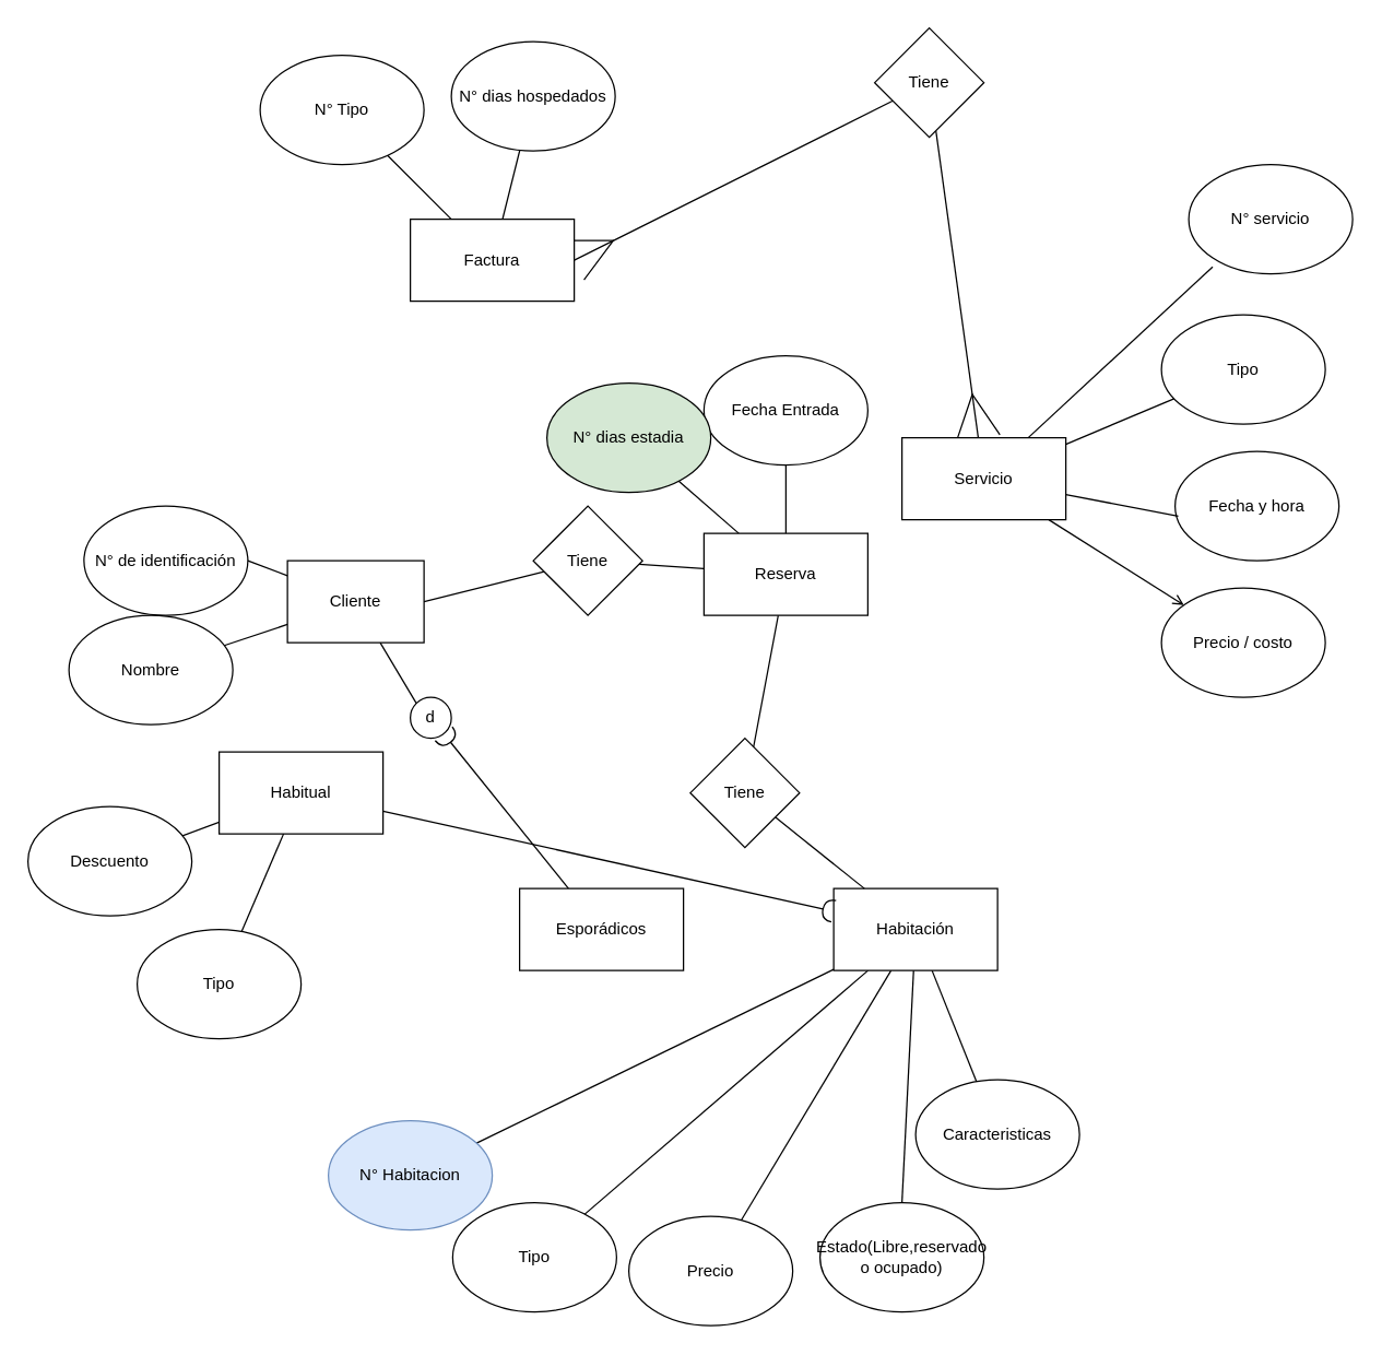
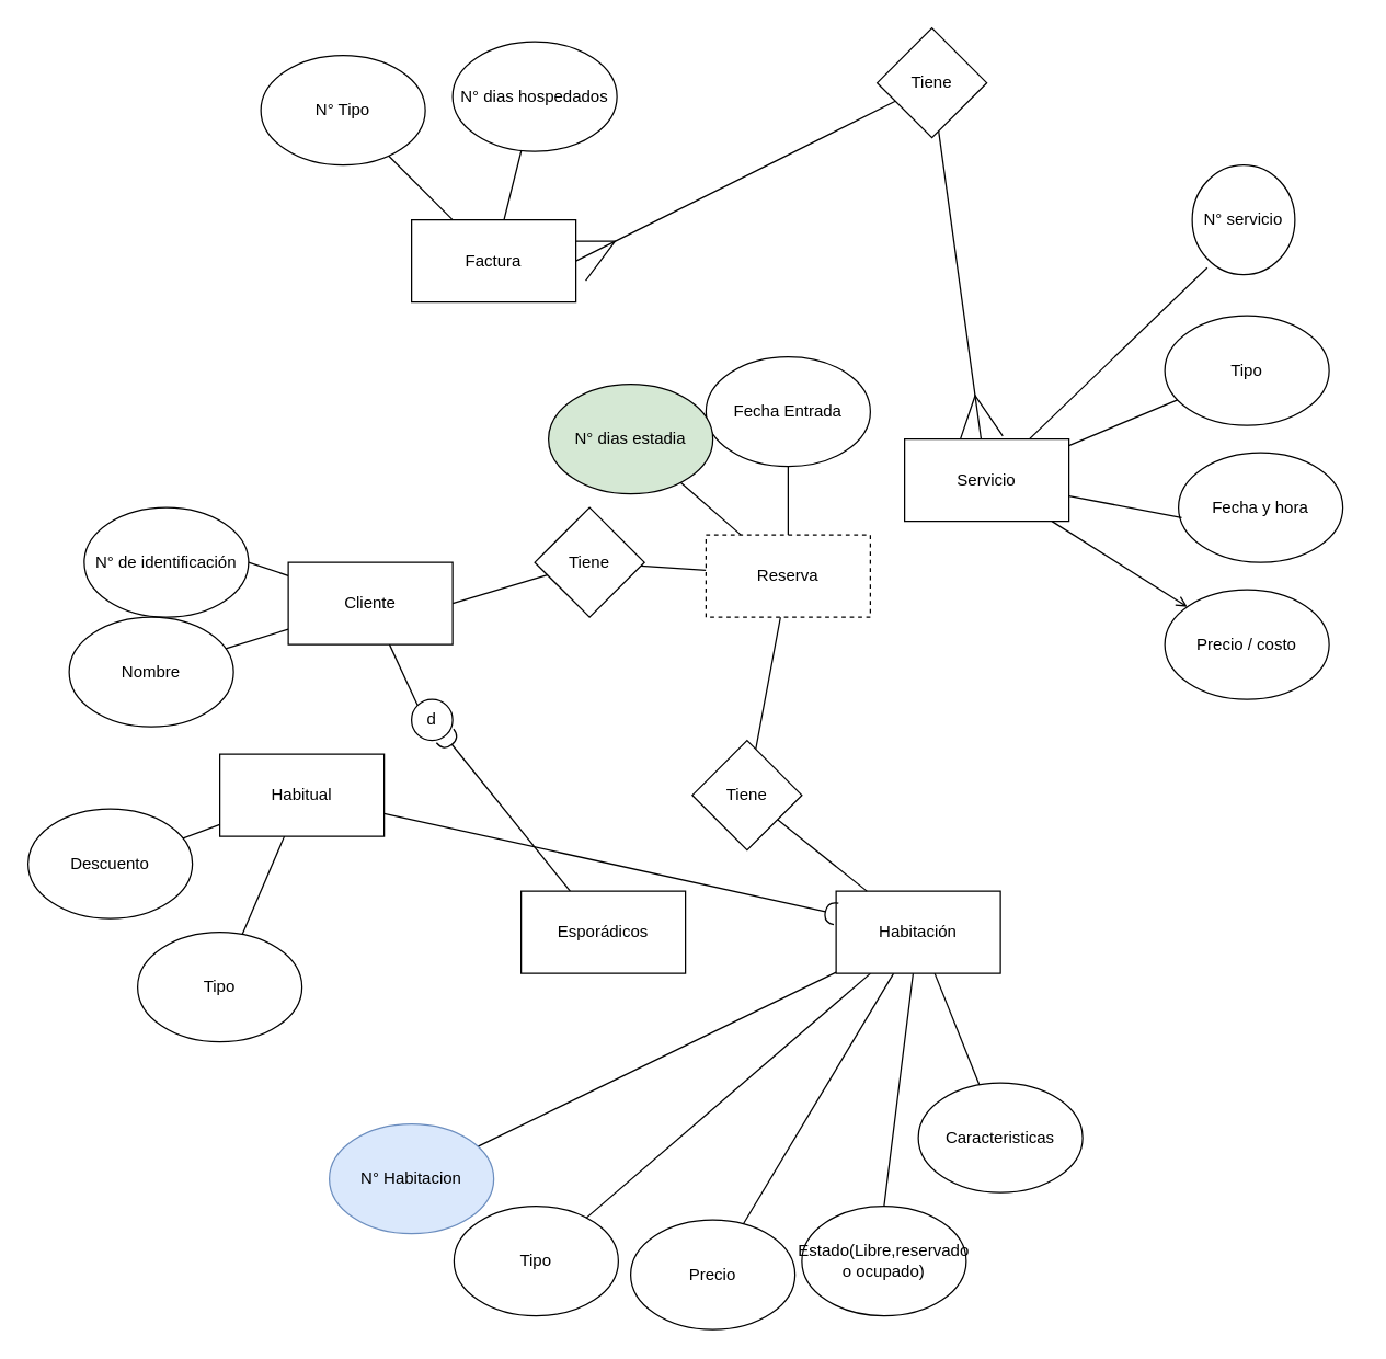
- <mxCell id="31" value="N° servicio" style="ellipse;whiteSpace=wrap;html=1;" vertex="1" parent="1"><mxGeometry x="870" y="120" width="120" height="80" as="geometry" /></mxCell>
+ <mxCell id="31" value="N° servicio" style="ellipse;whiteSpace=wrap;html=1;" vertex="1" parent="1"><mxGeometry x="870" y="120" width="75" height="80" as="geometry" /></mxCell>
- <mxCell id="49" value="Reserva" style="rounded=0;whiteSpace=wrap;html=1;" vertex="1" parent="1"><mxGeometry x="515" y="390" width="120" height="60" as="geometry" /></mxCell>
+ <mxCell id="49" value="Reserva" style="rounded=0;whiteSpace=wrap;html=1;dashed=1;" vertex="1" parent="1"><mxGeometry x="515" y="390" width="120" height="60" as="geometry" /></mxCell>
- <mxCell id="19" value="Cliente" style="rounded=0;whiteSpace=wrap;html=1;" vertex="1" parent="1"><mxGeometry x="210" y="410" width="100" height="60" as="geometry" /></mxCell>
+ <mxCell id="19" value="Cliente" style="rounded=0;whiteSpace=wrap;html=1;" vertex="1" parent="1"><mxGeometry x="210" y="410" width="120" height="60" as="geometry" /></mxCell>
- <mxCell id="13" value="Estado(Libre,reservado o ocupado)" style="ellipse;whiteSpace=wrap;html=1;" vertex="1" parent="1"><mxGeometry x="600" y="880" width="120" height="80" as="geometry" /></mxCell>
+ <mxCell id="13" value="Estado(Libre,reservado o ocupado)" style="ellipse;whiteSpace=wrap;html=1;" vertex="1" parent="1"><mxGeometry x="585" y="880" width="120" height="80" as="geometry" /></mxCell>
